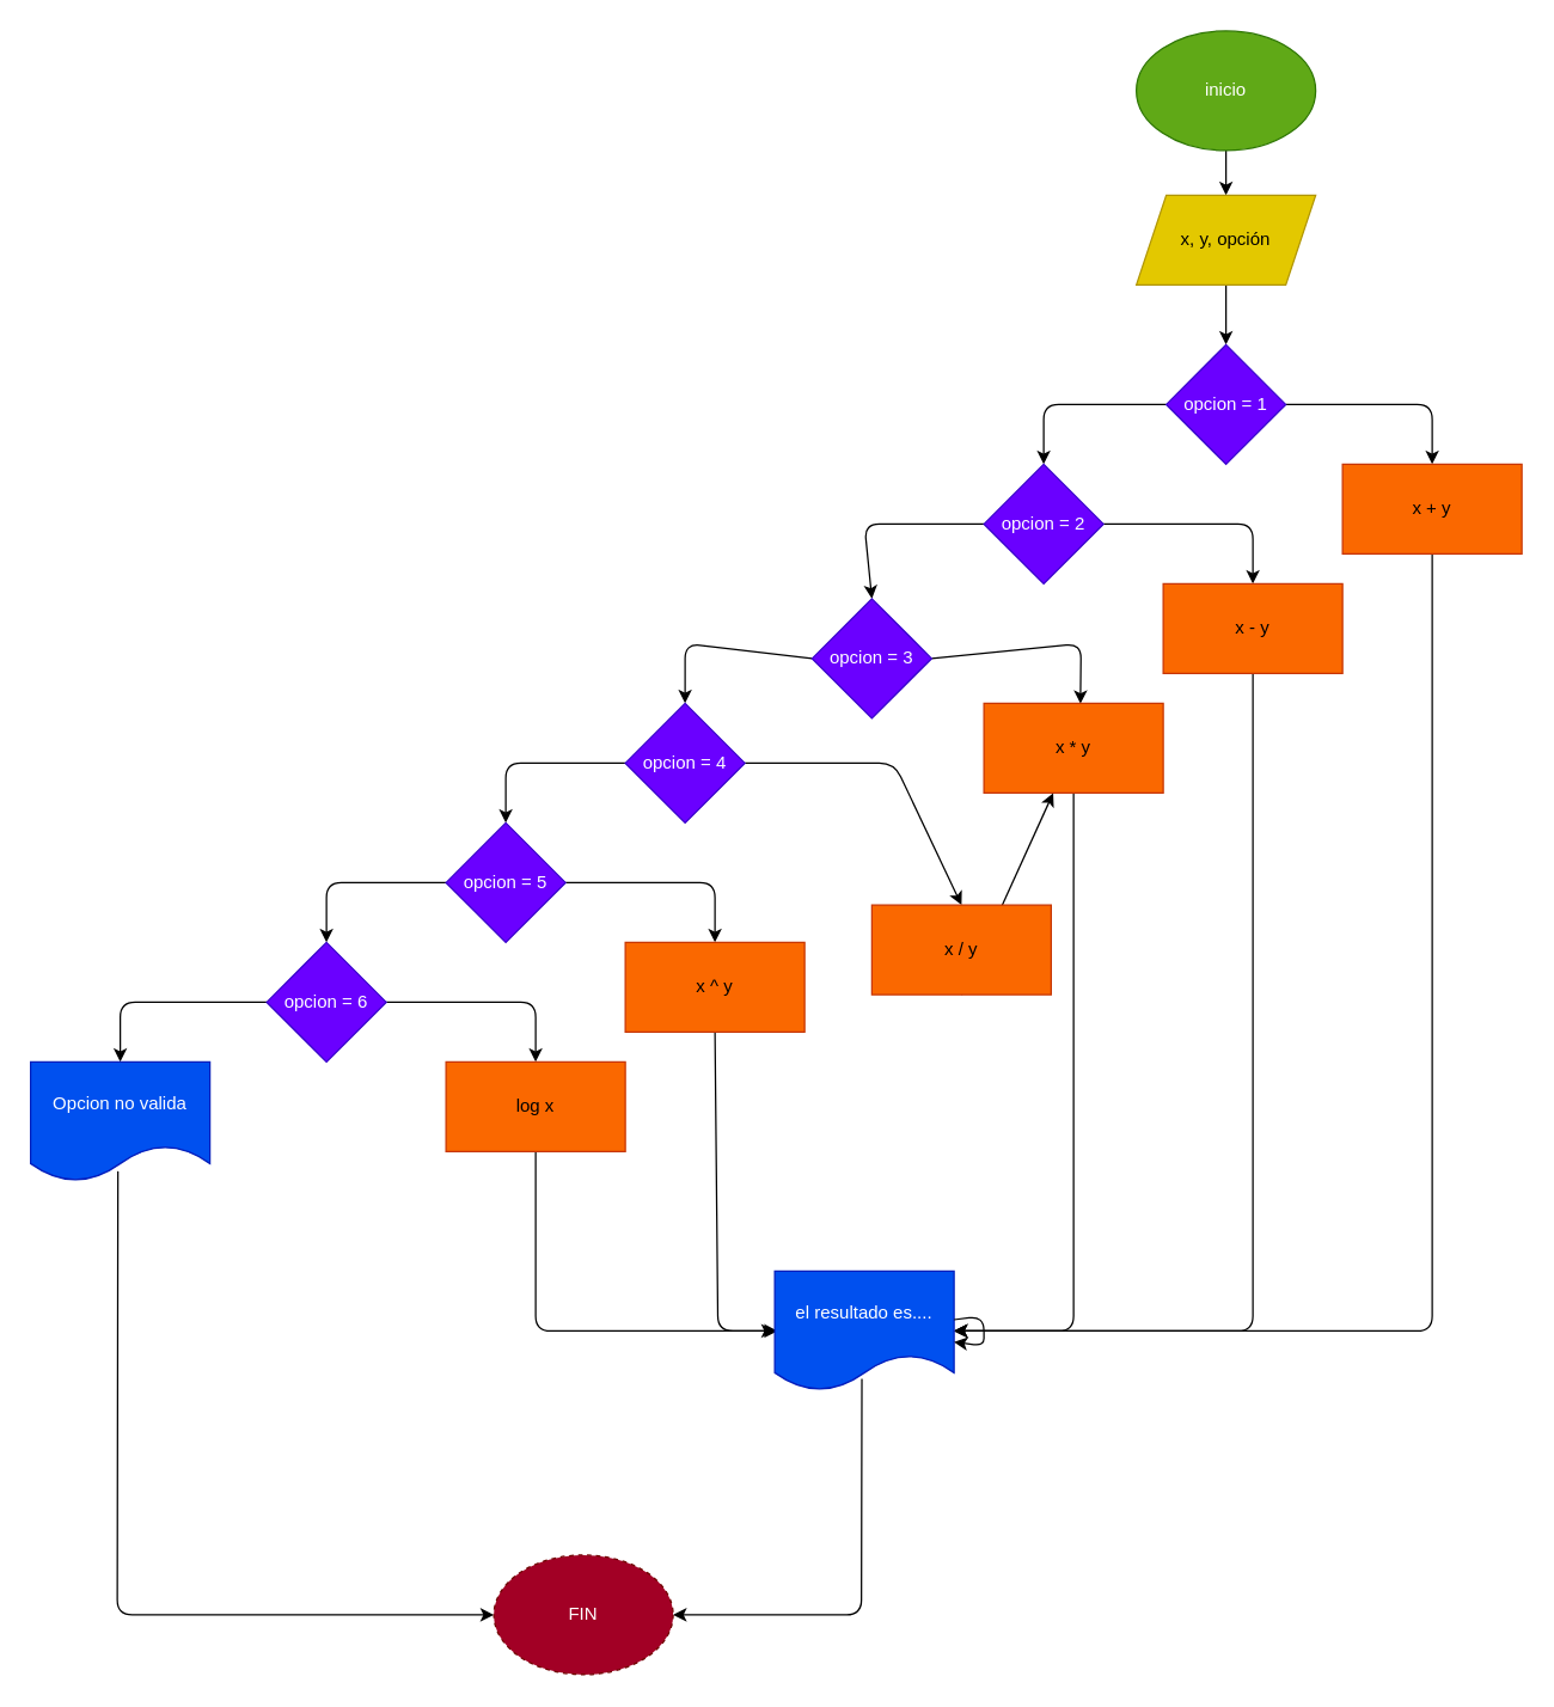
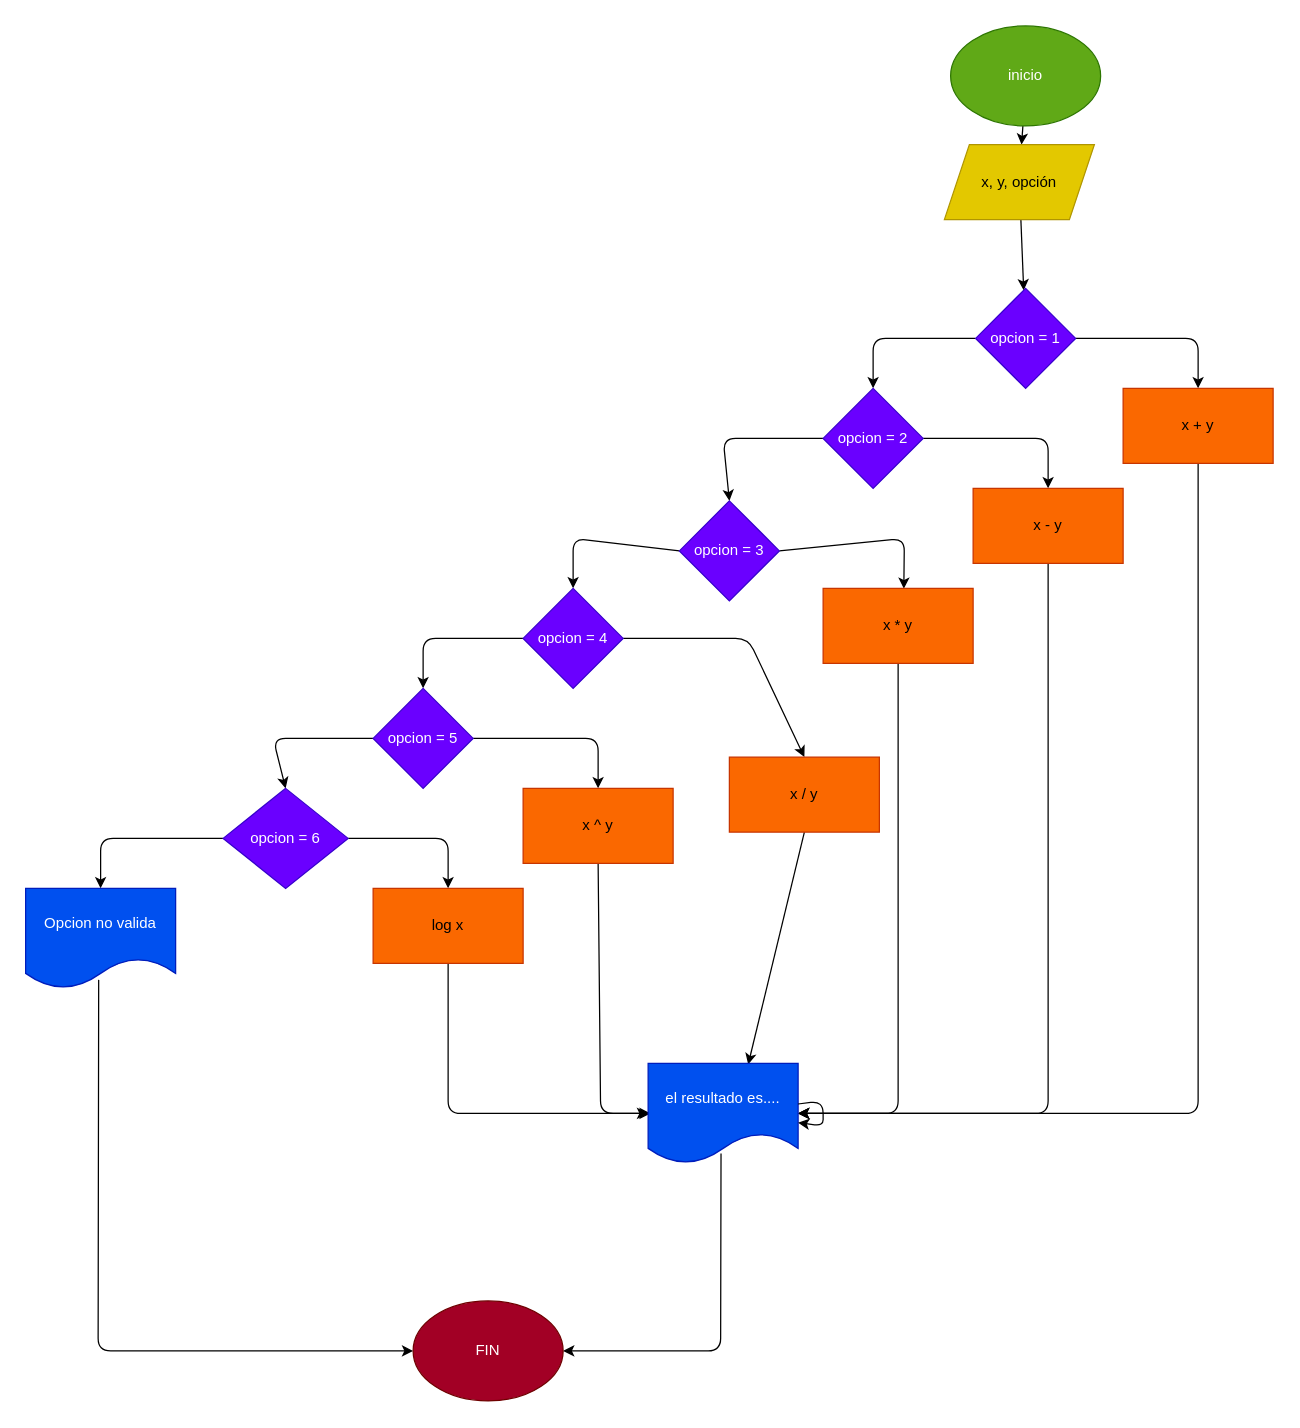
- <mxCell id="5" value="x, y, opción" style="shape=parallelogram;perimeter=parallelogramPerimeter;whiteSpace=wrap;html=1;fixedSize=1;fillColor=#e3c800;fontColor=#000000;strokeColor=#B09500;" vertex="1" parent="1"><mxGeometry x="760" y="130" width="120" height="60" as="geometry" /></mxCell>
+ <mxCell id="5" value="x, y, opción" style="shape=parallelogram;perimeter=parallelogramPerimeter;whiteSpace=wrap;html=1;fixedSize=1;fillColor=#e3c800;fontColor=#000000;strokeColor=#B09500;" vertex="1" parent="1"><mxGeometry x="755" y="115" width="120" height="60" as="geometry" /></mxCell>
- <mxCell id="24" style="edgeStyle=none;html=1;exitX=0.5;exitY=1;exitDx=0;exitDy=0;" edge="1" parent="1" source="25" target="20"><mxGeometry relative="1" as="geometry" /></mxCell>
+ <mxCell id="24" style="edgeStyle=none;html=1;exitX=0.5;exitY=1;exitDx=0;exitDy=0;entryX=0.667;entryY=0.011;entryDx=0;entryDy=0;entryPerimeter=0;" edge="1" parent="1" source="25" target="39"><mxGeometry relative="1" as="geometry" /></mxCell>
- <mxCell id="33" value="opcion = 6" style="rhombus;whiteSpace=wrap;html=1;fillColor=#6a00ff;fontColor=#ffffff;strokeColor=#3700CC;" vertex="1" parent="1"><mxGeometry x="178" y="630" width="80" height="80" as="geometry" /></mxCell>
+ <mxCell id="33" value="opcion = 6" style="rhombus;whiteSpace=wrap;html=1;fillColor=#6a00ff;fontColor=#ffffff;strokeColor=#3700CC;" vertex="1" parent="1"><mxGeometry x="178" y="630" width="100" height="80" as="geometry" /></mxCell>
- <mxCell id="41" value="FIN" style="ellipse;whiteSpace=wrap;html=1;fillColor=#a20025;fontColor=#ffffff;strokeColor=#6F0000;dashed=1;" vertex="1" parent="1"><mxGeometry x="330" y="1040" width="120" height="80" as="geometry" /></mxCell>
+ <mxCell id="41" value="FIN" style="ellipse;whiteSpace=wrap;html=1;fillColor=#a20025;fontColor=#ffffff;strokeColor=#6F0000;" vertex="1" parent="1"><mxGeometry x="330" y="1040" width="120" height="80" as="geometry" /></mxCell>
